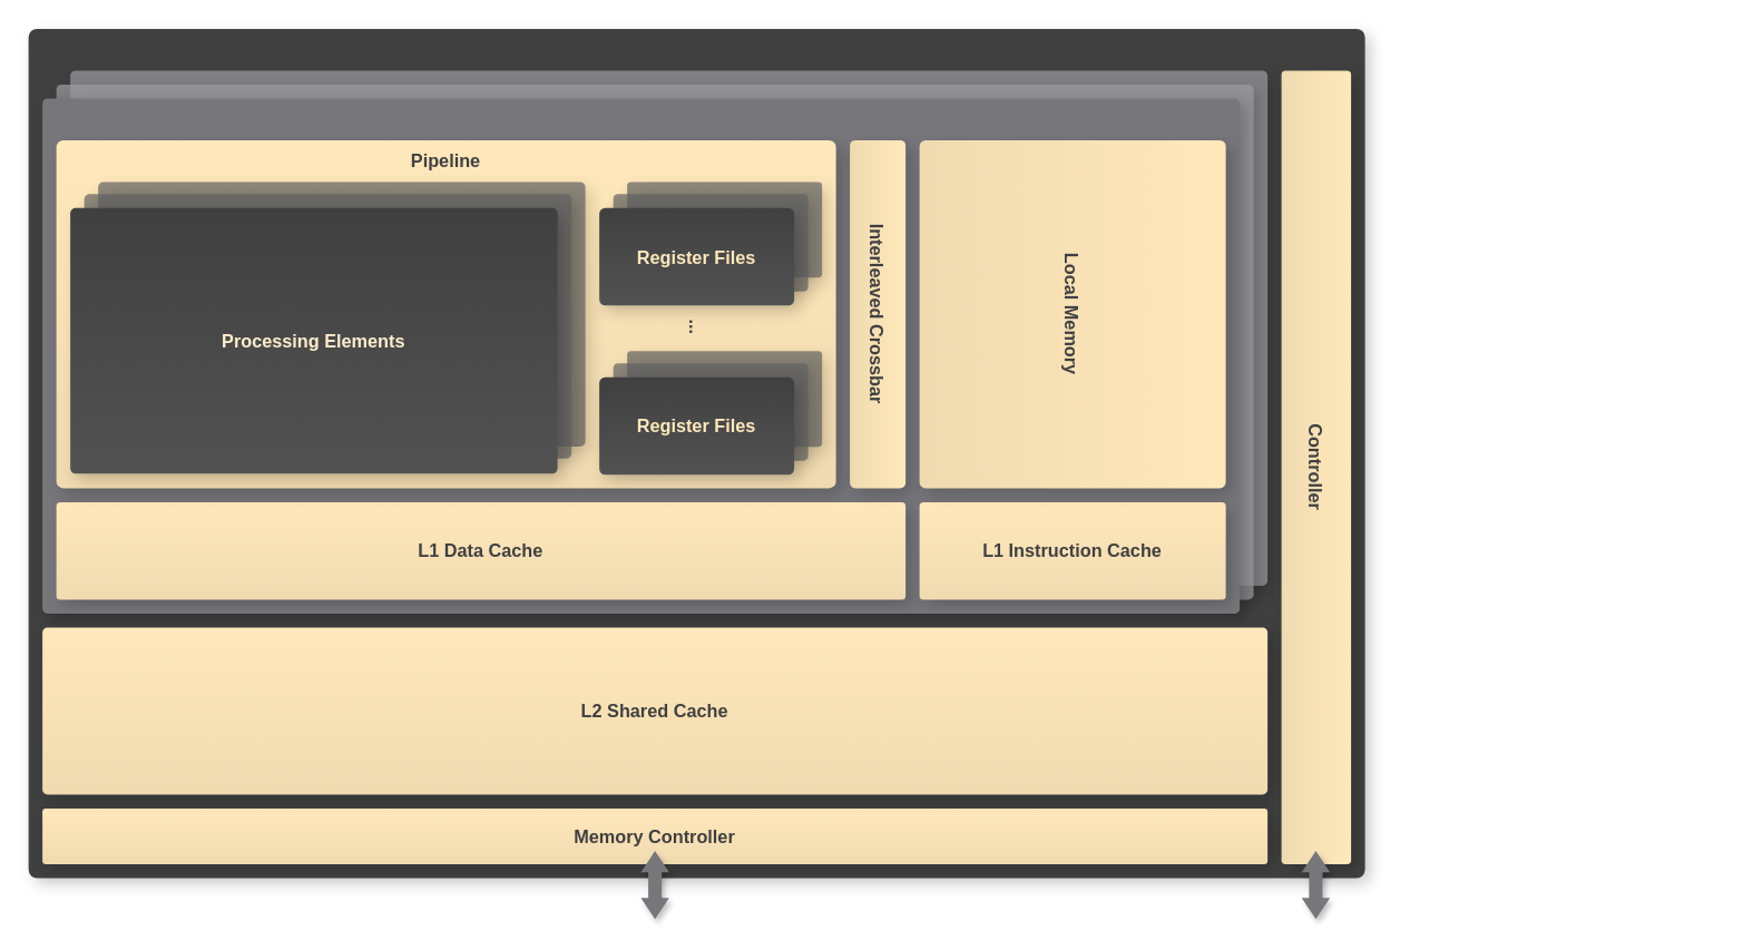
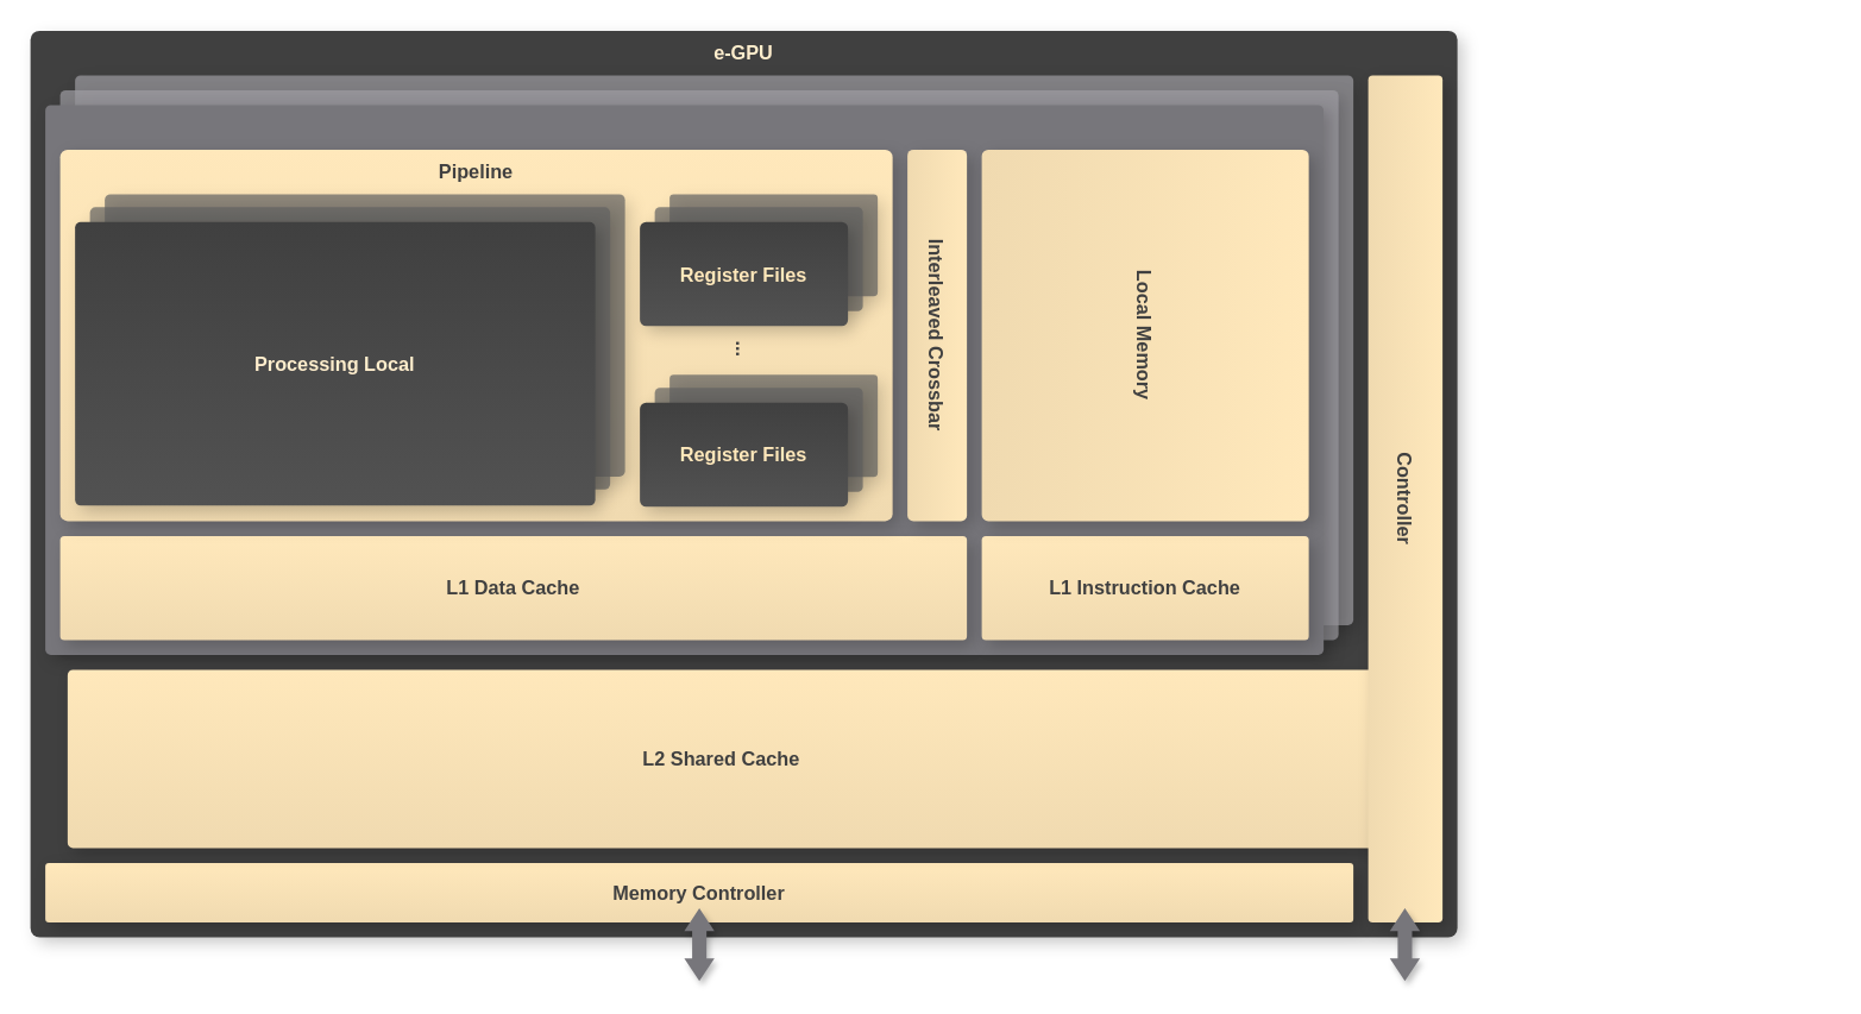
+ <mxCell id="25" value="e-GPU" style="text;html=1;align=center;verticalAlign=middle;whiteSpace=wrap;rounded=0;fontSize=13;fontStyle=1;fontColor=#FFEECD;" parent="1" vertex="1"><mxGeometry x="455" y="20" width="90" height="30" as="geometry" /></mxCell>
- <mxCell id="18" value="&lt;div&gt;&lt;font color=&quot;#ffeecd&quot;&gt;Processing Elements&lt;/font&gt;&lt;/div&gt;" style="rounded=1;whiteSpace=wrap;html=1;fontSize=13;glass=0;shadow=1;fontFamily=Helvetica;textShadow=0;container=0;strokeWidth=1;arcSize=2;fontStyle=1;shadowOffsetX=4;shadowOffsetY=4;shadowBlur=5;shadowOpacity=20;strokeColor=none;fillColor=#404040;fontColor=#404040;gradientColor=#525252;" parent="1" vertex="1"><mxGeometry x="50" y="148.7" width="350" height="190.86" as="geometry" /></mxCell>
+ <mxCell id="18" value="&lt;div&gt;&lt;font color=&quot;#ffeecd&quot;&gt;Processing Local&lt;/font&gt;&lt;/div&gt;" style="rounded=1;whiteSpace=wrap;html=1;fontSize=13;glass=0;shadow=1;fontFamily=Helvetica;textShadow=0;container=0;strokeWidth=1;arcSize=2;fontStyle=1;shadowOffsetX=4;shadowOffsetY=4;shadowBlur=5;shadowOpacity=20;strokeColor=none;fillColor=#404040;fontColor=#404040;gradientColor=#525252;" parent="1" vertex="1"><mxGeometry x="50" y="148.7" width="350" height="190.86" as="geometry" /></mxCell>
- <mxCell id="10" value="&lt;div&gt;L2 Shared Cache&lt;/div&gt;" style="rounded=1;whiteSpace=wrap;html=1;fontSize=13;glass=0;shadow=1;fontFamily=Helvetica;textShadow=0;container=0;strokeWidth=1;arcSize=3;fontStyle=1;shadowOffsetX=4;shadowOffsetY=4;shadowBlur=5;shadowOpacity=20;fillColor=#FFE8BB;strokeColor=none;fontColor=#404040;gradientColor=#F0DAB0;gradientDirection=south;" parent="1" vertex="1"><mxGeometry x="30" y="450" width="880" height="120" as="geometry" /></mxCell>
+ <mxCell id="10" value="&lt;div&gt;L2 Shared Cache&lt;/div&gt;" style="rounded=1;whiteSpace=wrap;html=1;fontSize=13;glass=0;shadow=1;fontFamily=Helvetica;textShadow=0;container=0;strokeWidth=1;arcSize=3;fontStyle=1;shadowOffsetX=4;shadowOffsetY=4;shadowBlur=5;shadowOpacity=20;fillColor=#FFE8BB;strokeColor=none;fontColor=#404040;gradientColor=#F0DAB0;gradientDirection=south;" parent="1" vertex="1"><mxGeometry x="45" y="450" width="880" height="120" as="geometry" /></mxCell>
